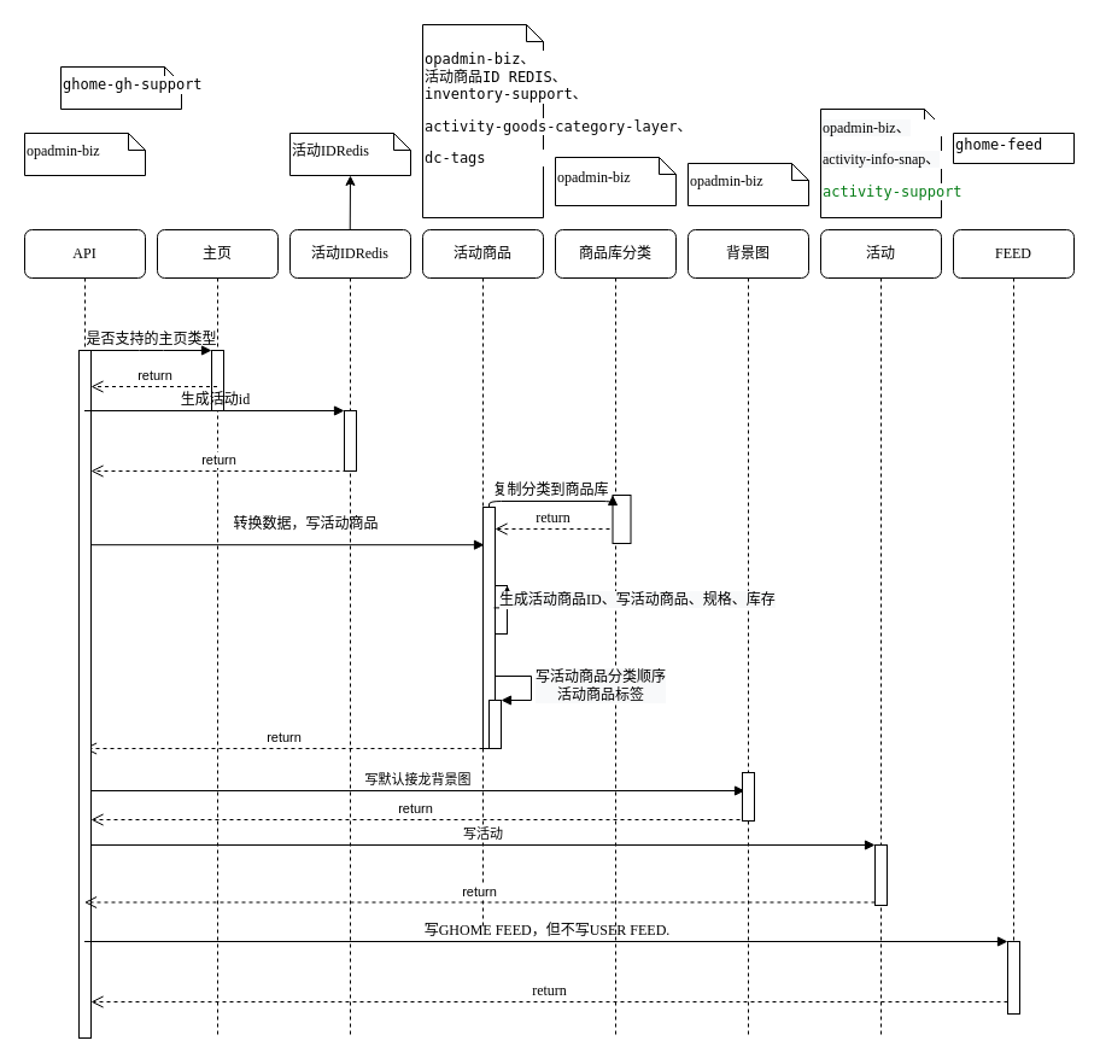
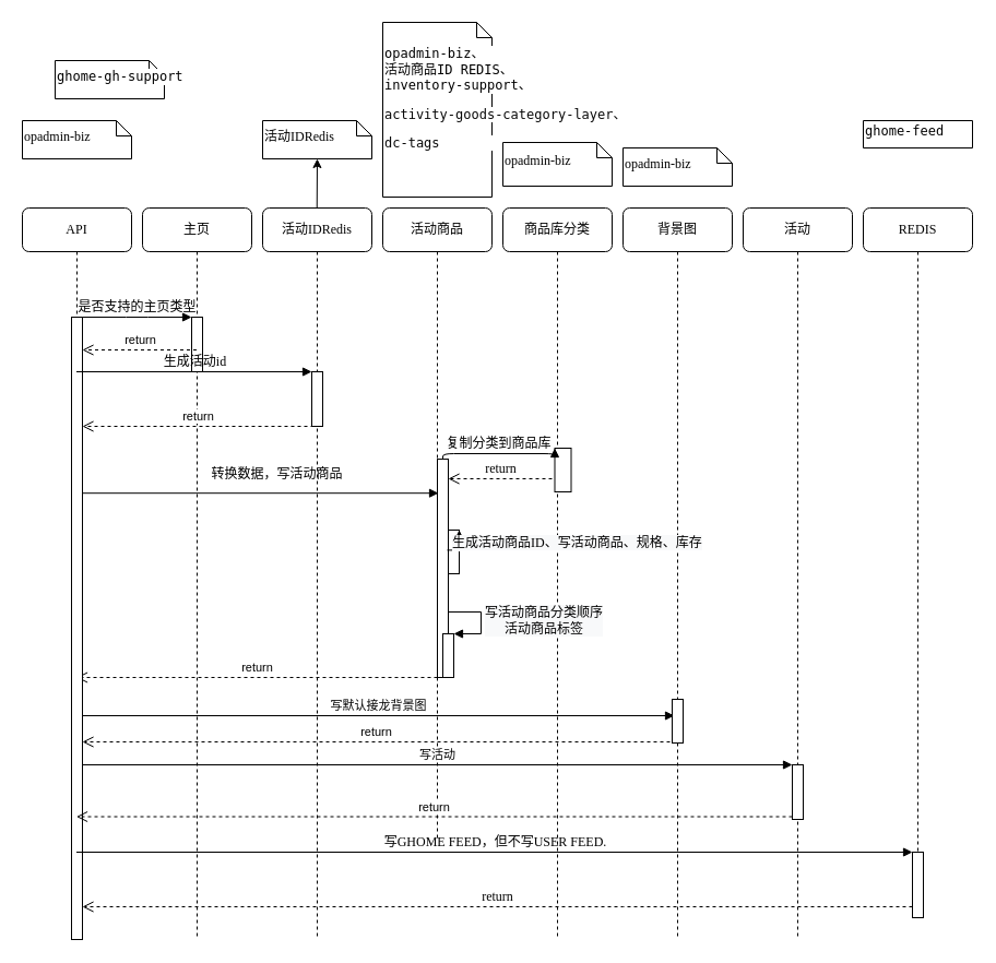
- <mxCell id="39" value="&lt;pre style=&quot;background-color:#ffffff;color:#080808;font-family:'JetBrains Mono',monospace;font-size:9.0pt;&quot;&gt;&lt;span style=&quot;color: rgb(0, 0, 0); font-family: Verdana; text-align: center; background-color: rgb(248, 249, 250);&quot;&gt;opadmin-biz、&lt;/span&gt;&lt;br&gt;&lt;/pre&gt;&lt;pre style=&quot;background-color:#ffffff;color:#080808;font-family:'JetBrains Mono',monospace;font-size:9.0pt;&quot;&gt;&lt;span style=&quot;color: rgb(0, 0, 0); font-family: Verdana; text-align: center; background-color: rgb(248, 249, 250);&quot;&gt;activity-info-snap、&lt;/span&gt;&lt;/pre&gt;&lt;pre style=&quot;background-color:#ffffff;color:#080808;font-family:'JetBrains Mono',monospace;font-size:9.0pt;&quot;&gt;&lt;pre style=&quot;font-family: &amp;quot;JetBrains Mono&amp;quot;, monospace; font-size: 9pt;&quot;&gt;&lt;span style=&quot;color:#067d17;&quot;&gt;activity-support&lt;/span&gt;&lt;/pre&gt;&lt;/pre&gt;" style="shape=note;whiteSpace=wrap;html=1;size=14;verticalAlign=middle;align=left;spacingTop=-6;rounded=0;shadow=0;comic=0;labelBackgroundColor=none;strokeWidth=1;fontFamily=Verdana;fontSize=12" parent="1" vertex="1"><mxGeometry x="680" y="90" width="100" height="90" as="geometry" /></mxCell>
- <mxCell id="40" value="FEED" style="shape=umlLifeline;perimeter=lifelinePerimeter;whiteSpace=wrap;html=1;container=1;collapsible=0;recursiveResize=0;outlineConnect=0;rounded=1;shadow=0;comic=0;labelBackgroundColor=none;strokeWidth=1;fontFamily=Verdana;fontSize=12;align=center;" vertex="1" parent="1"><mxGeometry x="790" y="190" width="100" height="600" as="geometry" /></mxCell>
+ <mxCell id="40" value="REDIS" style="shape=umlLifeline;perimeter=lifelinePerimeter;whiteSpace=wrap;html=1;container=1;collapsible=0;recursiveResize=0;outlineConnect=0;rounded=1;shadow=0;comic=0;labelBackgroundColor=none;strokeWidth=1;fontFamily=Verdana;fontSize=12;align=center;" vertex="1" parent="1"><mxGeometry x="790" y="190" width="100" height="600" as="geometry" /></mxCell>
